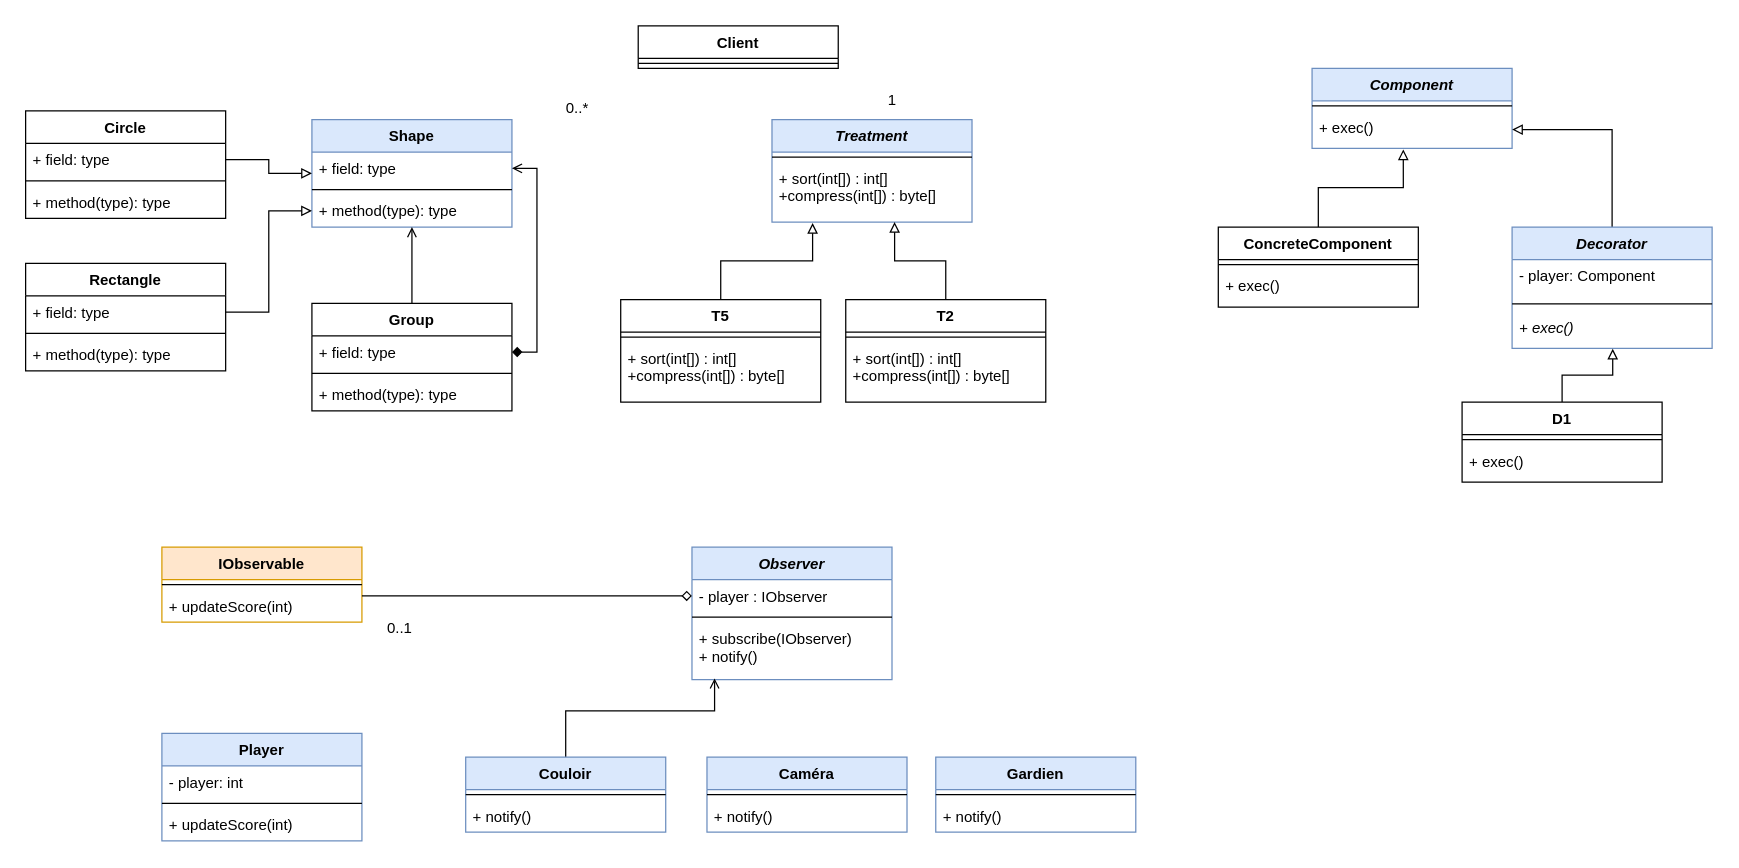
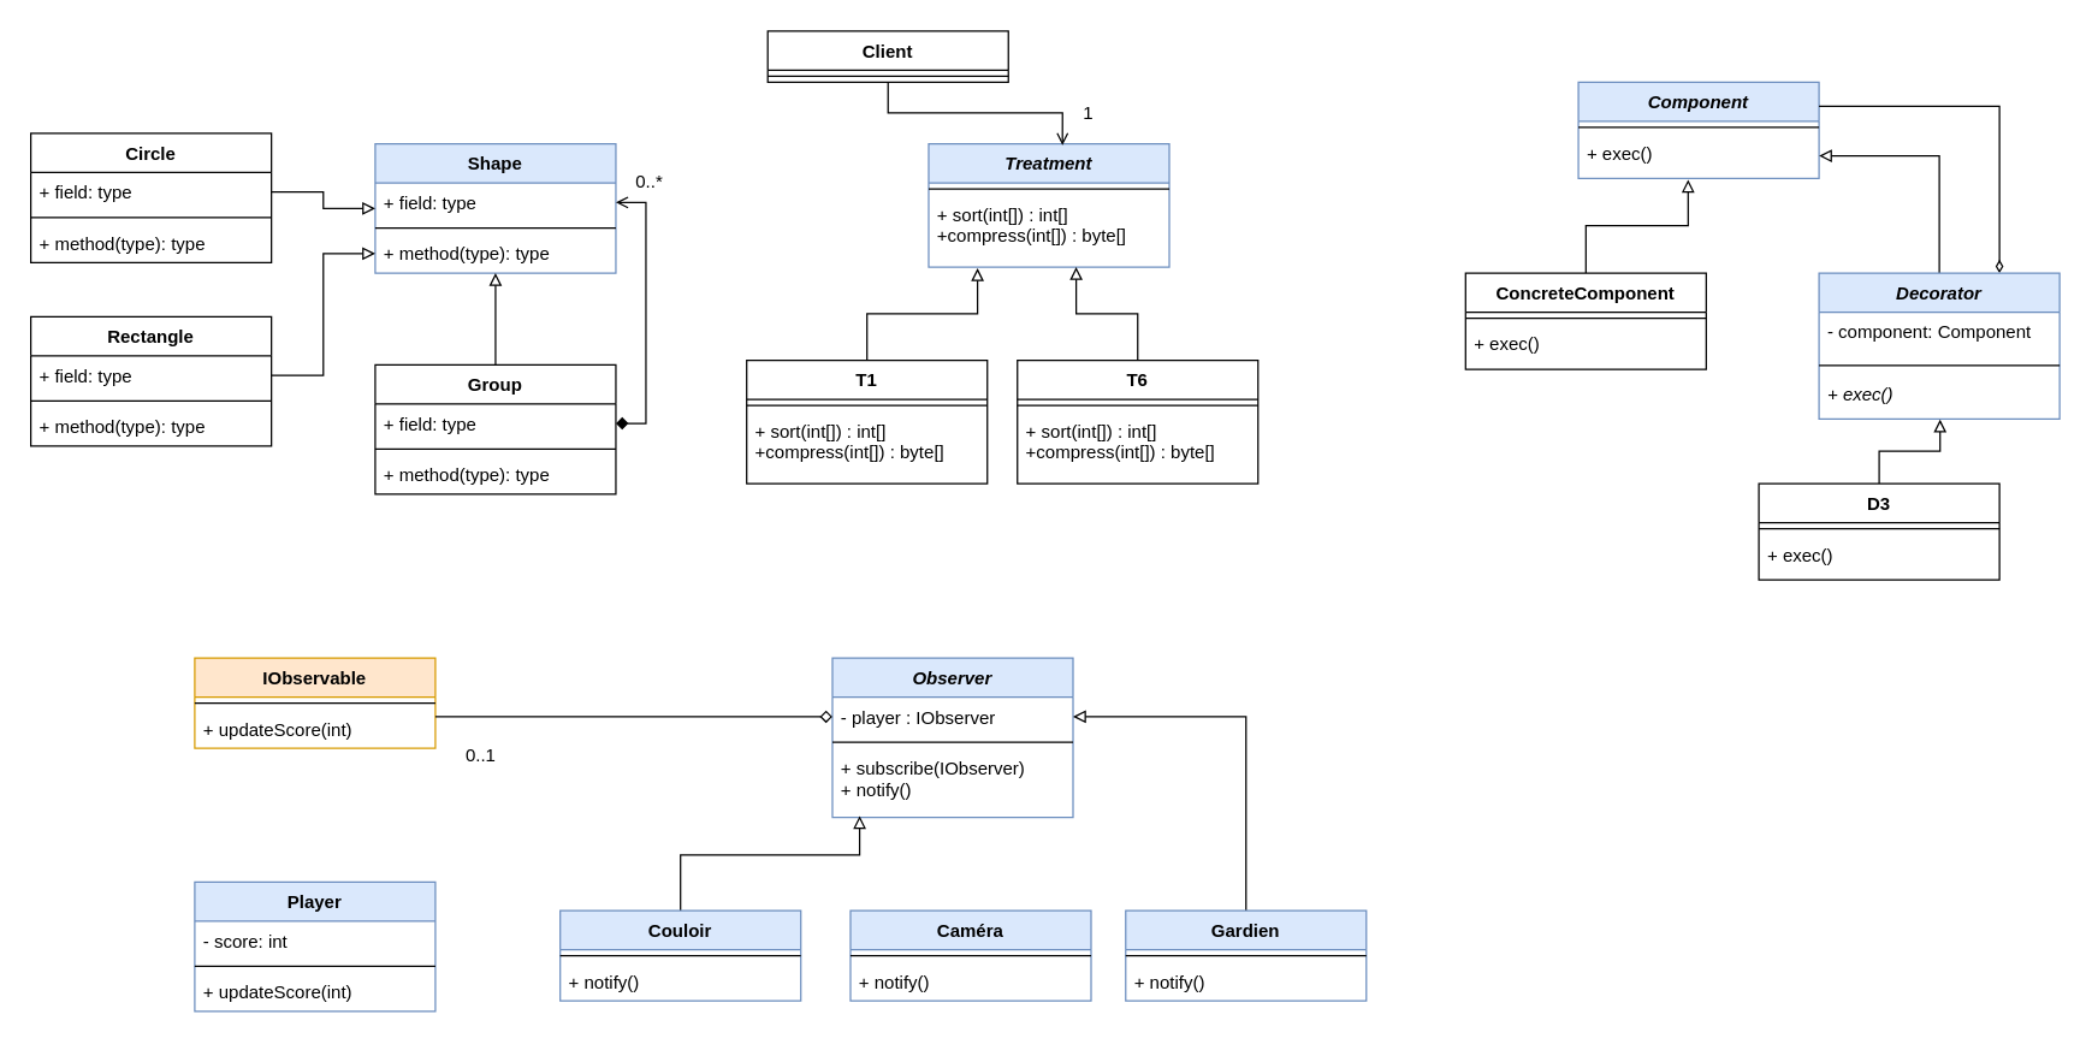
+ <mxCell id="46" style="edgeStyle=orthogonalEdgeStyle;rounded=0;jumpSize=6;orthogonalLoop=1;jettySize=auto;html=1;exitX=0.75;exitY=0;exitDx=0;exitDy=0;entryX=1;entryY=0.25;entryDx=0;entryDy=0;startArrow=diamondThin;startFill=0;sourcePerimeterSpacing=0;endArrow=none;endFill=0;targetPerimeterSpacing=0;strokeColor=#000000;strokeWidth=1;arcSize=40;" edge="1" parent="1" source="47" target="38"><mxGeometry relative="1" as="geometry" /></mxCell>
+ <mxCell id="33" style="edgeStyle=orthogonalEdgeStyle;rounded=0;orthogonalLoop=1;jettySize=auto;html=1;entryX=0.556;entryY=0.012;entryDx=0;entryDy=0;entryPerimeter=0;endArrow=open;endFill=0;" edge="1" parent="1" source="34" target="19"><mxGeometry relative="1" as="geometry" /></mxCell>
- <mxCell id="36" value="1" style="text;html=1;align=center;verticalAlign=middle;resizable=0;points=[];autosize=1;" vertex="1" parent="1"><mxGeometry x="704" y="71" width="17" height="18" as="geometry" /></mxCell>
+ <mxCell id="36" value="1" style="text;html=1;align=center;verticalAlign=middle;resizable=0;points=[];autosize=1;" vertex="1" parent="1"><mxGeometry x="714" y="66" width="17" height="18" as="geometry" /></mxCell>
- <mxCell id="37" value="0..*" style="text;html=1;align=center;verticalAlign=middle;resizable=0;points=[];autosize=1;" vertex="1" parent="1"><mxGeometry x="447" y="77" width="28" height="18" as="geometry" /></mxCell>
+ <mxCell id="37" value="0..*" style="text;html=1;align=center;verticalAlign=middle;resizable=0;points=[];autosize=1;" vertex="1" parent="1"><mxGeometry x="417" y="112" width="28" height="18" as="geometry" /></mxCell>
- <mxCell id="14" style="edgeStyle=orthogonalEdgeStyle;rounded=0;orthogonalLoop=1;jettySize=auto;html=1;endArrow=open;endFill=0;" edge="1" parent="1" source="15" target="2"><mxGeometry relative="1" as="geometry" /></mxCell>
+ <mxCell id="14" style="edgeStyle=orthogonalEdgeStyle;rounded=0;orthogonalLoop=1;jettySize=auto;html=1;endArrow=block;endFill=0;" edge="1" parent="1" source="15" target="2"><mxGeometry relative="1" as="geometry" /></mxCell>
- <mxCell id="48" value="- player: Component" style="text;strokeColor=none;fillColor=none;align=left;verticalAlign=top;spacingLeft=4;spacingRight=4;overflow=hidden;rotatable=0;points=[[0,0.5],[1,0.5]];portConstraint=eastwest;" vertex="1" parent="47"><mxGeometry y="26" width="160" height="30" as="geometry" /></mxCell>
+ <mxCell id="48" value="- component: Component" style="text;strokeColor=none;fillColor=none;align=left;verticalAlign=top;spacingLeft=4;spacingRight=4;overflow=hidden;rotatable=0;points=[[0,0.5],[1,0.5]];portConstraint=eastwest;" vertex="1" parent="47"><mxGeometry y="26" width="160" height="30" as="geometry" /></mxCell>
- <mxCell id="23" value="T5" style="swimlane;fontStyle=1;align=center;verticalAlign=top;childLayout=stackLayout;horizontal=1;startSize=26;horizontalStack=0;resizeParent=1;resizeParentMax=0;resizeLast=0;collapsible=1;marginBottom=0;" vertex="1" parent="1"><mxGeometry x="496" y="239" width="160" height="82" as="geometry" /></mxCell>
+ <mxCell id="23" value="T1" style="swimlane;fontStyle=1;align=center;verticalAlign=top;childLayout=stackLayout;horizontal=1;startSize=26;horizontalStack=0;resizeParent=1;resizeParentMax=0;resizeLast=0;collapsible=1;marginBottom=0;" vertex="1" parent="1"><mxGeometry x="496" y="239" width="160" height="82" as="geometry" /></mxCell>
- <mxCell id="27" value="T2" style="swimlane;fontStyle=1;align=center;verticalAlign=top;childLayout=stackLayout;horizontal=1;startSize=26;horizontalStack=0;resizeParent=1;resizeParentMax=0;resizeLast=0;collapsible=1;marginBottom=0;" vertex="1" parent="1"><mxGeometry x="676" y="239" width="160" height="82" as="geometry" /></mxCell>
+ <mxCell id="27" value="T6" style="swimlane;fontStyle=1;align=center;verticalAlign=top;childLayout=stackLayout;horizontal=1;startSize=26;horizontalStack=0;resizeParent=1;resizeParentMax=0;resizeLast=0;collapsible=1;marginBottom=0;" vertex="1" parent="1"><mxGeometry x="676" y="239" width="160" height="82" as="geometry" /></mxCell>
- <mxCell id="52" value="D1" style="swimlane;fontStyle=1;align=center;verticalAlign=top;childLayout=stackLayout;horizontal=1;startSize=26;horizontalStack=0;resizeParent=1;resizeParentMax=0;resizeLast=0;collapsible=1;marginBottom=0;" vertex="1" parent="1"><mxGeometry x="1169" y="321" width="160" height="64" as="geometry" /></mxCell>
+ <mxCell id="52" value="D3" style="swimlane;fontStyle=1;align=center;verticalAlign=top;childLayout=stackLayout;horizontal=1;startSize=26;horizontalStack=0;resizeParent=1;resizeParentMax=0;resizeLast=0;collapsible=1;marginBottom=0;" vertex="1" parent="1"><mxGeometry x="1169" y="321" width="160" height="64" as="geometry" /></mxCell>
+ <mxCell id="73" style="edgeStyle=orthogonalEdgeStyle;rounded=0;jumpSize=6;orthogonalLoop=1;jettySize=auto;html=1;startArrow=none;startFill=0;sourcePerimeterSpacing=0;endArrow=block;endFill=0;targetPerimeterSpacing=0;strokeColor=#000000;strokeWidth=1;" edge="1" parent="1" source="74" target="63"><mxGeometry relative="1" as="geometry" /></mxCell>
- <mxCell id="66" style="edgeStyle=orthogonalEdgeStyle;rounded=0;jumpSize=6;orthogonalLoop=1;jettySize=auto;html=1;entryX=0.113;entryY=0.978;entryDx=0;entryDy=0;startArrow=none;startFill=0;sourcePerimeterSpacing=0;endArrow=open;endFill=0;targetPerimeterSpacing=0;strokeColor=#000000;strokeWidth=1;entryPerimeter=0;" edge="1" parent="1" source="67" target="65"><mxGeometry relative="1" as="geometry"><Array as="points"><mxPoint x="452" y="568" /><mxPoint x="571" y="568" /></Array></mxGeometry></mxCell>
+ <mxCell id="66" style="edgeStyle=orthogonalEdgeStyle;rounded=0;jumpSize=6;orthogonalLoop=1;jettySize=auto;html=1;entryX=0.113;entryY=0.978;entryDx=0;entryDy=0;startArrow=none;startFill=0;sourcePerimeterSpacing=0;endArrow=block;endFill=0;targetPerimeterSpacing=0;strokeColor=#000000;strokeWidth=1;entryPerimeter=0;" edge="1" parent="1" source="67" target="65"><mxGeometry relative="1" as="geometry"><Array as="points"><mxPoint x="452" y="568" /><mxPoint x="571" y="568" /></Array></mxGeometry></mxCell>
- <mxCell id="56" value="- player: int" style="text;strokeColor=none;fillColor=none;align=left;verticalAlign=top;spacingLeft=4;spacingRight=4;overflow=hidden;rotatable=0;points=[[0,0.5],[1,0.5]];portConstraint=eastwest;" vertex="1" parent="55"><mxGeometry y="26" width="160" height="26" as="geometry" /></mxCell>
+ <mxCell id="56" value="- score: int" style="text;strokeColor=none;fillColor=none;align=left;verticalAlign=top;spacingLeft=4;spacingRight=4;overflow=hidden;rotatable=0;points=[[0,0.5],[1,0.5]];portConstraint=eastwest;" vertex="1" parent="55"><mxGeometry y="26" width="160" height="26" as="geometry" /></mxCell>
